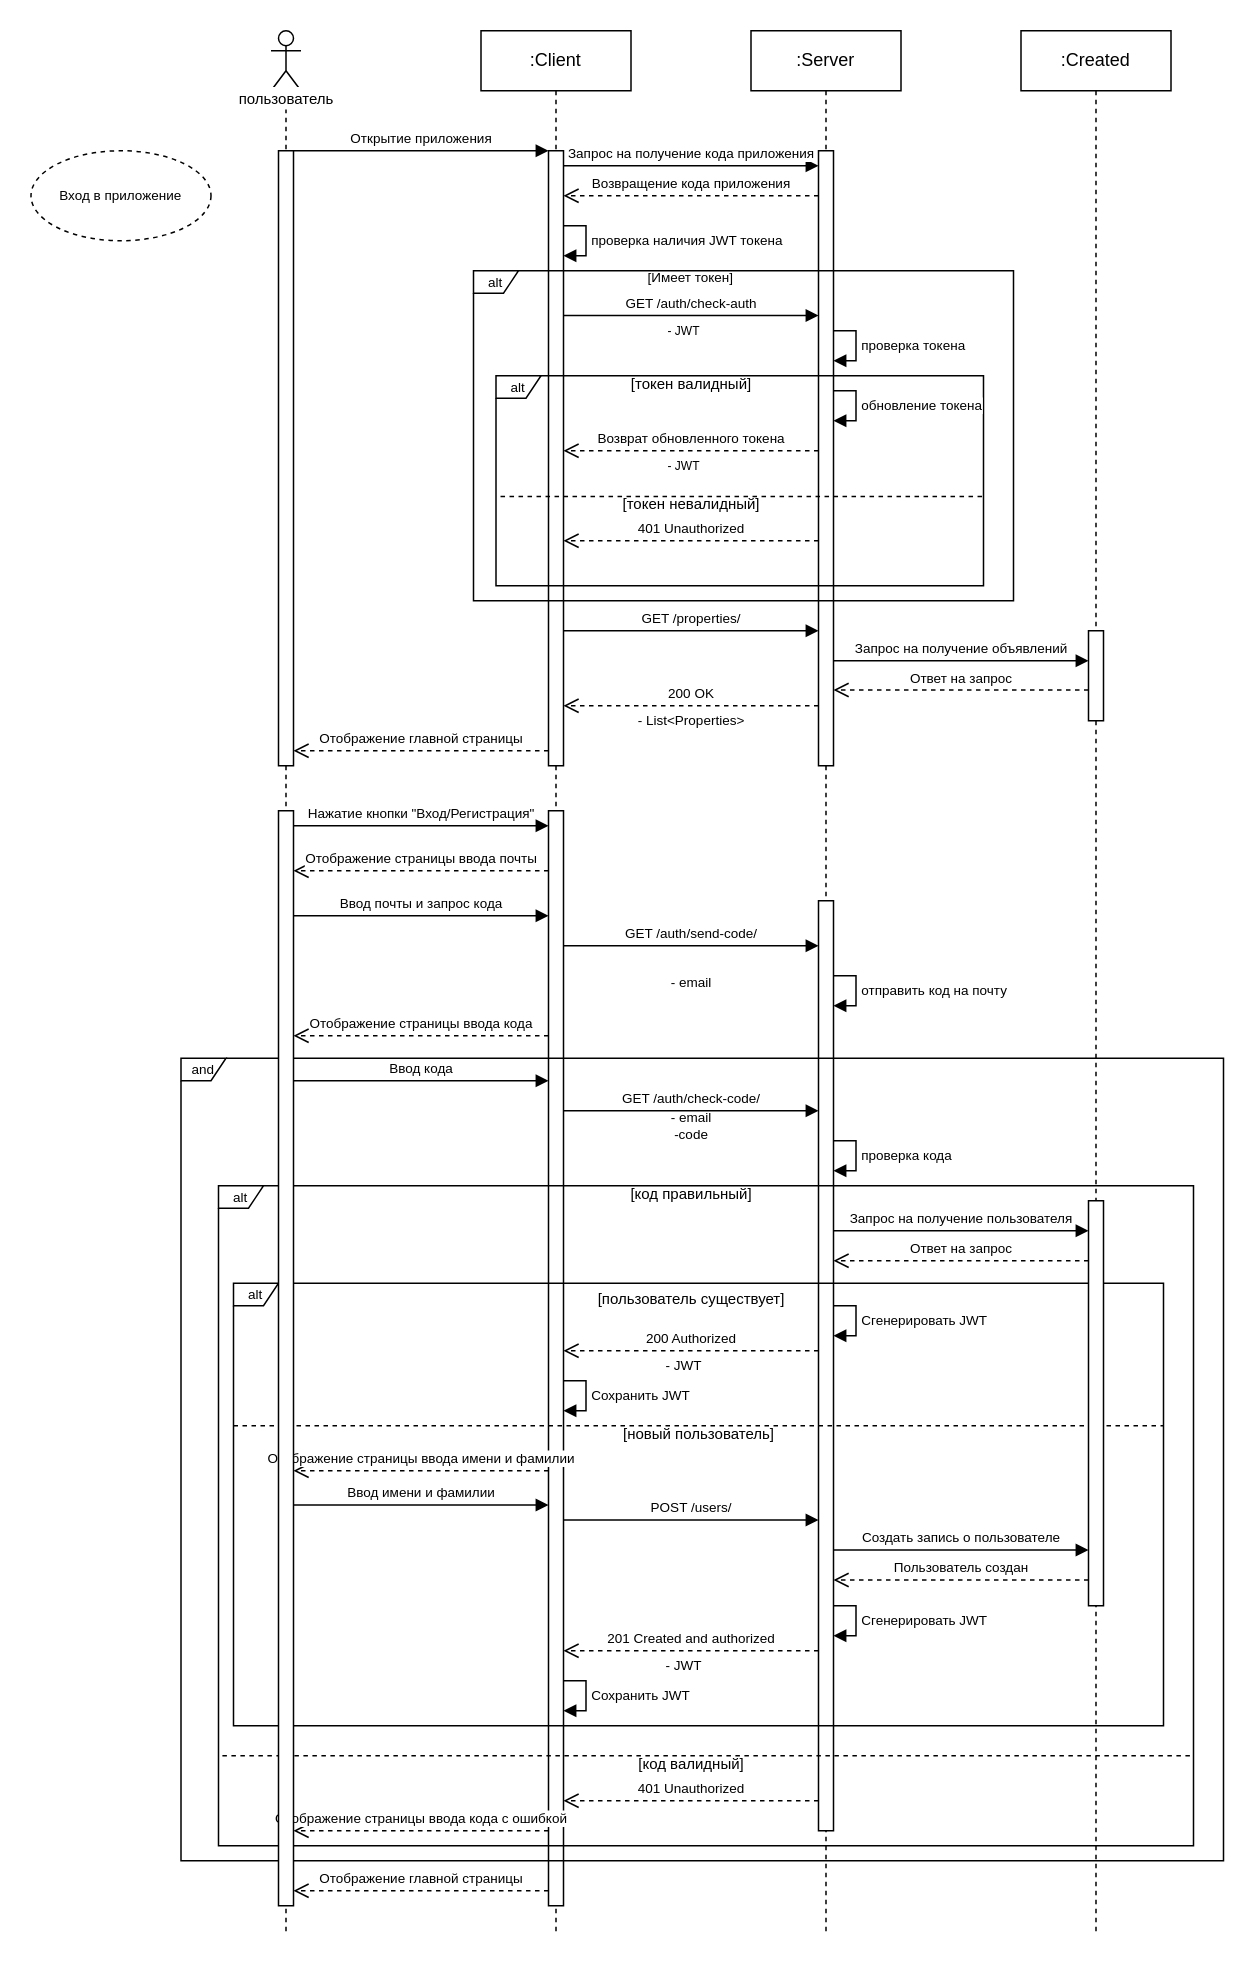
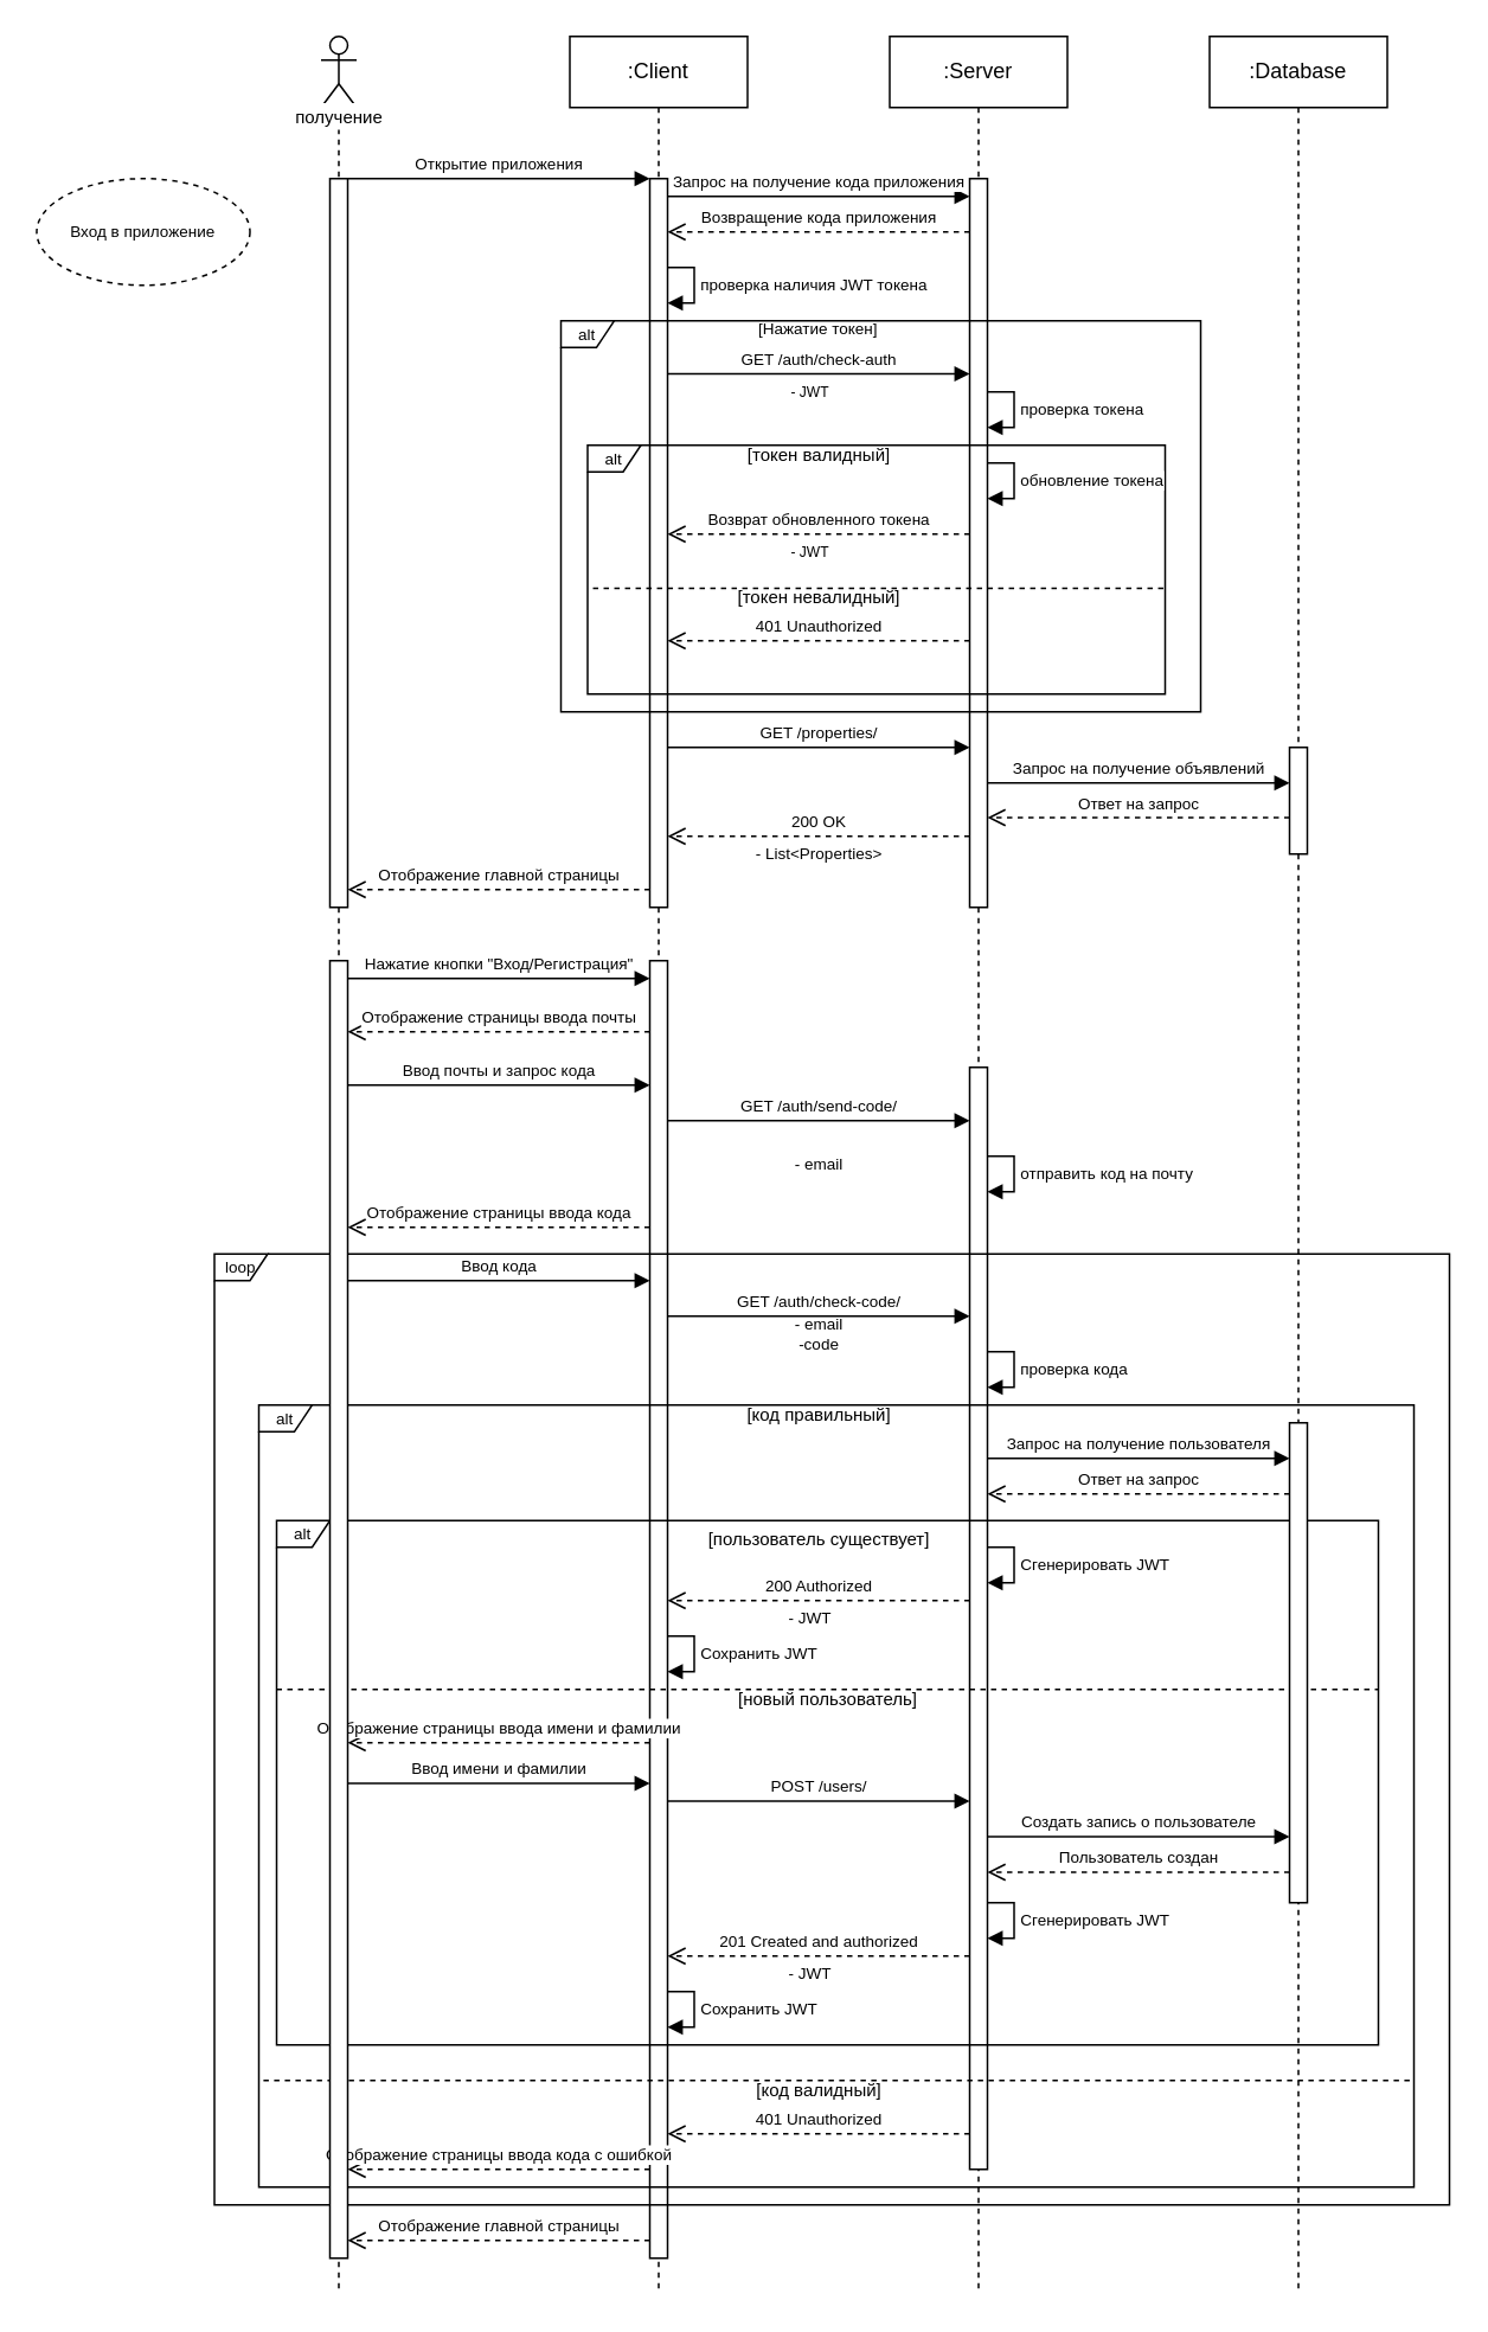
- <mxCell id="4" value=":Created" style="shape=umlLifeline;perimeter=lifelinePerimeter;whiteSpace=wrap;html=1;container=0;dropTarget=0;collapsible=0;recursiveResize=0;outlineConnect=0;portConstraint=eastwest;newEdgeStyle={&quot;edgeStyle&quot;:&quot;elbowEdgeStyle&quot;,&quot;elbow&quot;:&quot;vertical&quot;,&quot;curved&quot;:0,&quot;rounded&quot;:0};" vertex="1" parent="1"><mxGeometry x="680" y="20" width="100" height="1270" as="geometry" /></mxCell>
+ <mxCell id="4" value=":Database" style="shape=umlLifeline;perimeter=lifelinePerimeter;whiteSpace=wrap;html=1;container=0;dropTarget=0;collapsible=0;recursiveResize=0;outlineConnect=0;portConstraint=eastwest;newEdgeStyle={&quot;edgeStyle&quot;:&quot;elbowEdgeStyle&quot;,&quot;elbow&quot;:&quot;vertical&quot;,&quot;curved&quot;:0,&quot;rounded&quot;:0};" vertex="1" parent="1"><mxGeometry x="680" y="20" width="100" height="1270" as="geometry" /></mxCell>
- <mxCell id="7" value="&lt;font size=&quot;1&quot;&gt;пользователь&lt;/font&gt;" style="text;html=1;align=center;verticalAlign=middle;resizable=0;points=[];autosize=1;strokeColor=none;fillColor=none;labelBackgroundColor=default;" vertex="1" parent="5"><mxGeometry y="30.003" width="90" height="30" as="geometry" /></mxCell>
+ <mxCell id="7" value="&lt;font size=&quot;1&quot;&gt;получение&lt;/font&gt;" style="text;html=1;align=center;verticalAlign=middle;resizable=0;points=[];autosize=1;strokeColor=none;fillColor=none;labelBackgroundColor=default;" vertex="1" parent="5"><mxGeometry y="30.003" width="90" height="30" as="geometry" /></mxCell>
- <mxCell id="21" value="[Имеет токен]" style="text;html=1;align=center;verticalAlign=middle;whiteSpace=wrap;rounded=0;fontSize=9;" vertex="1" parent="1"><mxGeometry x="375" y="170" width="170" height="30" as="geometry" /></mxCell>
+ <mxCell id="21" value="[Нажатие токен]" style="text;html=1;align=center;verticalAlign=middle;whiteSpace=wrap;rounded=0;fontSize=9;" vertex="1" parent="1"><mxGeometry x="375" y="170" width="170" height="30" as="geometry" /></mxCell>
- <mxCell id="57" value="and" style="shape=umlFrame;whiteSpace=wrap;html=1;pointerEvents=0;fontSize=9;width=30;height=15;" vertex="1" parent="1"><mxGeometry x="120" y="705" width="695" height="535" as="geometry" /></mxCell>
+ <mxCell id="57" value="loop" style="shape=umlFrame;whiteSpace=wrap;html=1;pointerEvents=0;fontSize=9;width=30;height=15;" vertex="1" parent="1"><mxGeometry x="120" y="705" width="695" height="535" as="geometry" /></mxCell>
